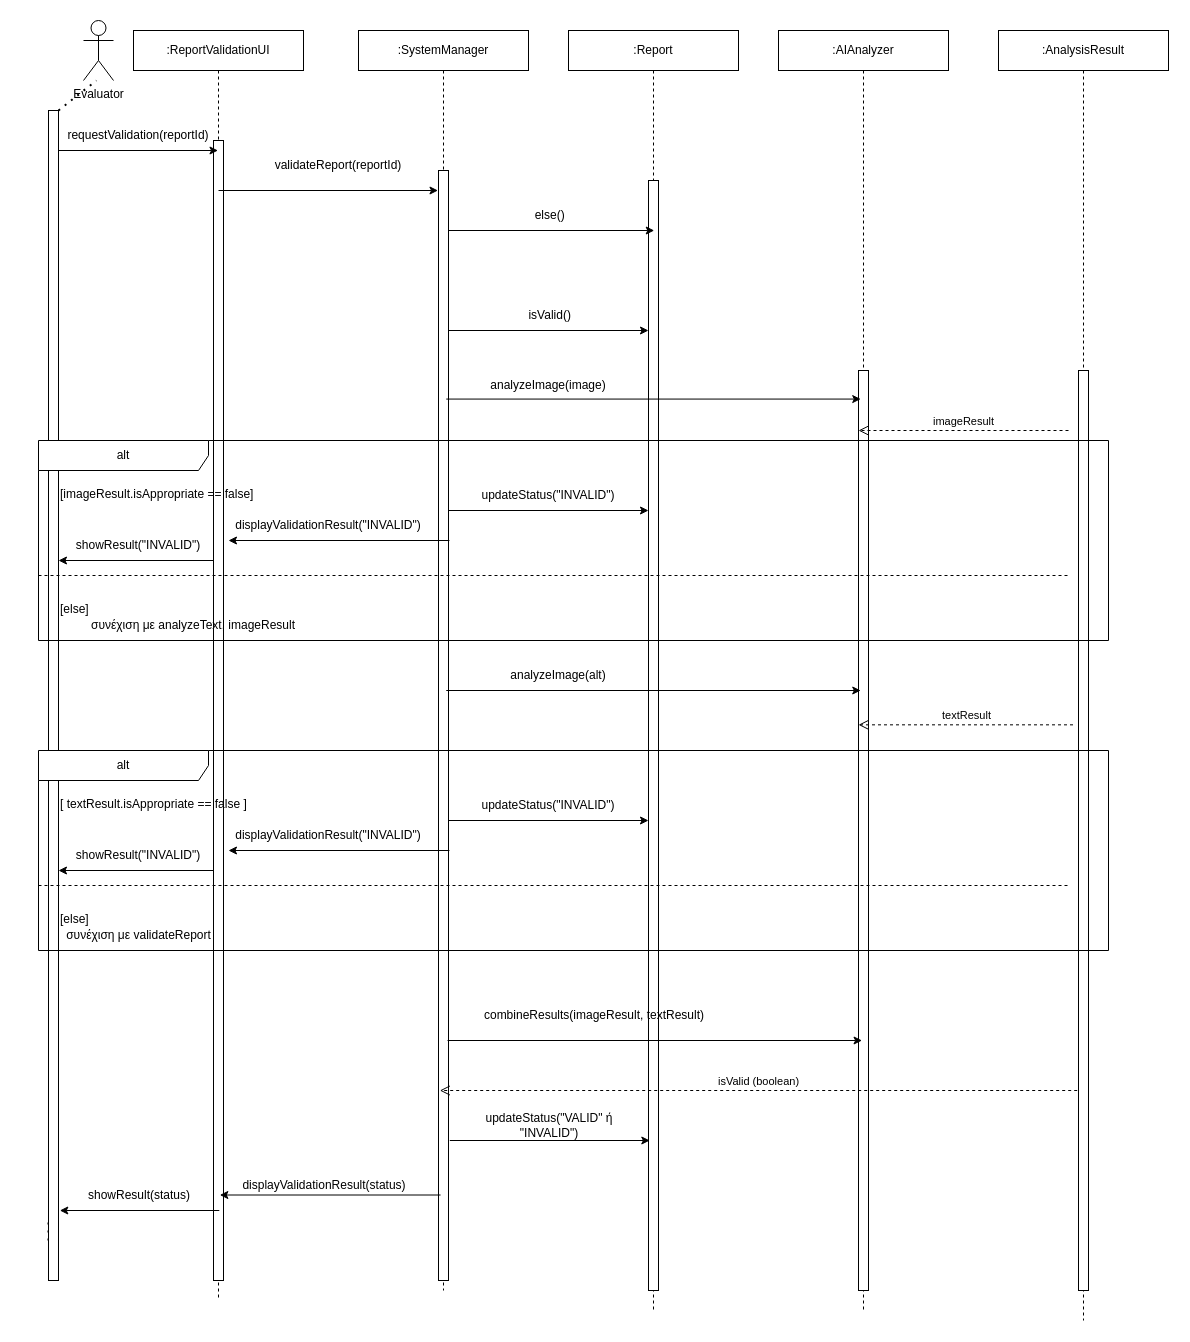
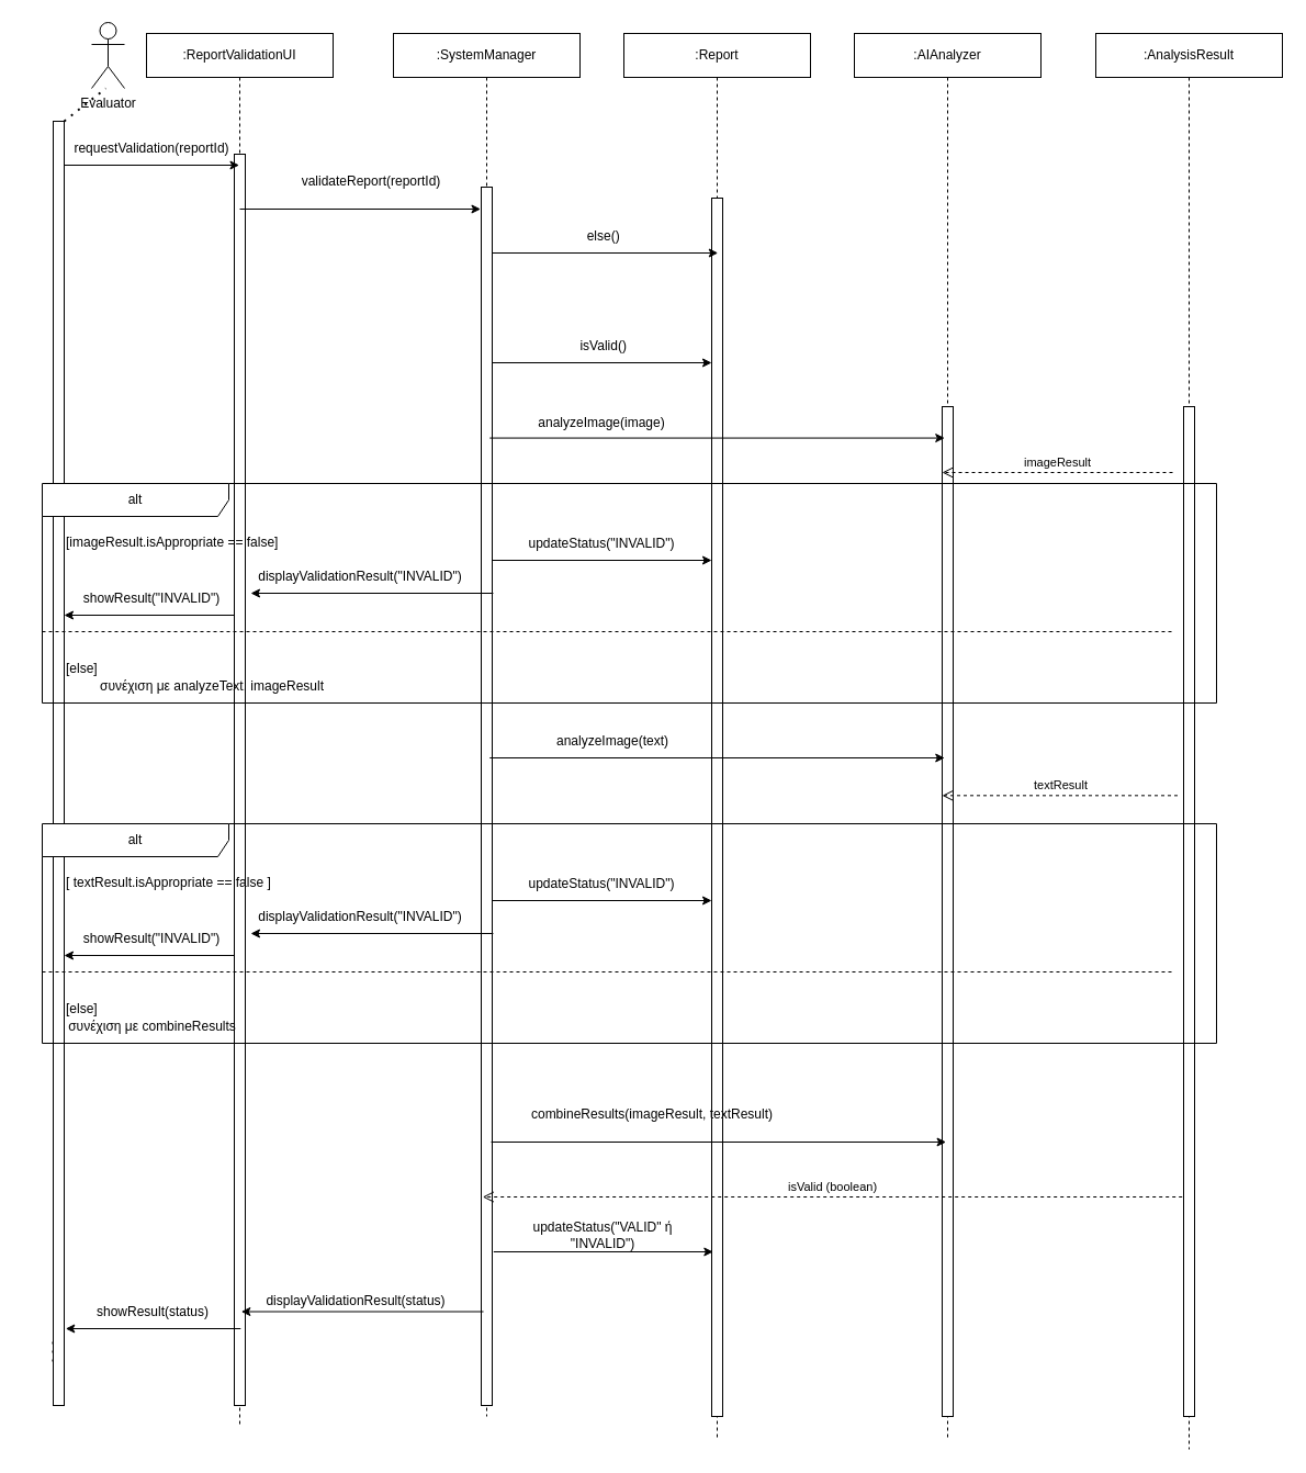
- <mxCell id="28" value="analyzeImage(alt)" style="text;html=1;align=center;verticalAlign=middle;whiteSpace=wrap;rounded=0;" vertex="1" parent="1"><mxGeometry x="478" y="660" width="160" height="30" as="geometry" /></mxCell>
+ <mxCell id="28" value="analyzeImage(text)" style="text;html=1;align=center;verticalAlign=middle;whiteSpace=wrap;rounded=0;" vertex="1" parent="1"><mxGeometry x="478" y="660" width="160" height="30" as="geometry" /></mxCell>
- <mxCell id="58" value="συνέχιση με validateReport" style="text;html=1;align=center;verticalAlign=middle;whiteSpace=wrap;rounded=0;" vertex="1" parent="49"><mxGeometry x="-17.5" y="170" width="235" height="30" as="geometry" /></mxCell>
+ <mxCell id="58" value="συνέχιση με combineResults" style="text;html=1;align=center;verticalAlign=middle;whiteSpace=wrap;rounded=0;" vertex="1" parent="49"><mxGeometry x="-17.5" y="170" width="235" height="30" as="geometry" /></mxCell>
